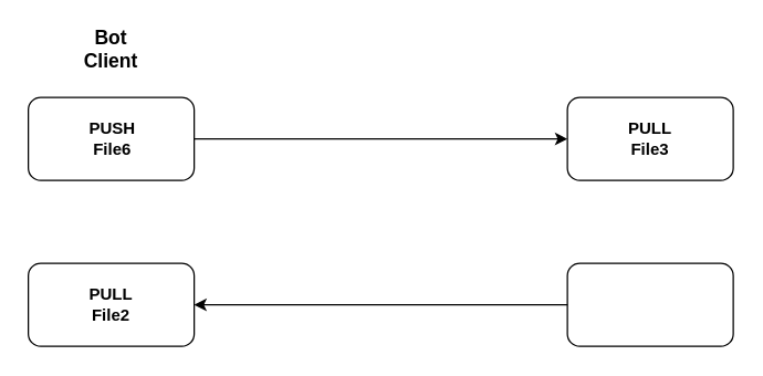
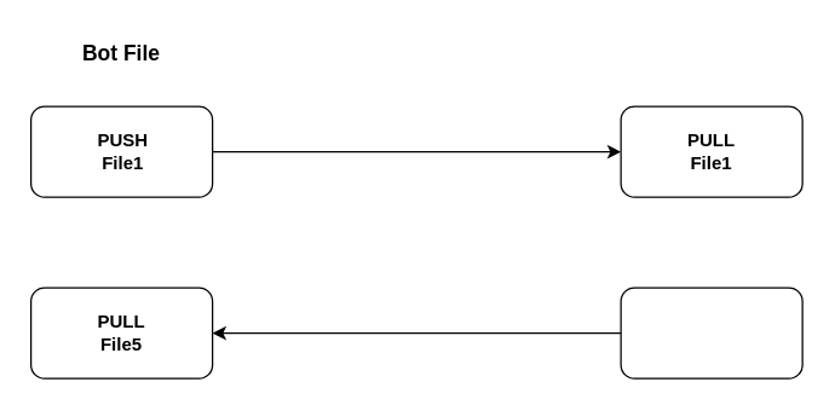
- <mxCell id="6" value="&lt;font style=&quot;font-size: 14px&quot;&gt;&lt;b&gt;Bot Client&lt;/b&gt;&lt;/font&gt;" style="text;html=1;strokeColor=none;fillColor=none;align=center;verticalAlign=middle;whiteSpace=wrap;rounded=0;" parent="1" vertex="1"><mxGeometry x="50" y="20" width="60" height="30" as="geometry" /></mxCell>
+ <mxCell id="6" value="&lt;font style=&quot;font-size: 14px&quot;&gt;&lt;b&gt;Bot File&lt;/b&gt;&lt;/font&gt;" style="text;html=1;strokeColor=none;fillColor=none;align=center;verticalAlign=middle;whiteSpace=wrap;rounded=0;" parent="1" vertex="1"><mxGeometry x="50" y="20" width="60" height="30" as="geometry" /></mxCell>
- <mxCell id="9" value="&lt;b&gt;PUSH File6&lt;/b&gt;" style="text;html=1;strokeColor=none;fillColor=none;align=center;verticalAlign=middle;whiteSpace=wrap;rounded=0;" parent="1" vertex="1"><mxGeometry x="51" y="85" width="60" height="30" as="geometry" /></mxCell>
+ <mxCell id="9" value="&lt;b&gt;PUSH File1&lt;/b&gt;" style="text;html=1;strokeColor=none;fillColor=none;align=center;verticalAlign=middle;whiteSpace=wrap;rounded=0;" parent="1" vertex="1"><mxGeometry x="51" y="85" width="60" height="30" as="geometry" /></mxCell>
- <mxCell id="10" value="&lt;b&gt;PULL File3&lt;/b&gt;" style="text;html=1;strokeColor=none;fillColor=none;align=center;verticalAlign=middle;whiteSpace=wrap;rounded=0;" parent="1" vertex="1"><mxGeometry x="440" y="85" width="60" height="30" as="geometry" /></mxCell>
+ <mxCell id="10" value="&lt;b&gt;PULL File1&lt;/b&gt;" style="text;html=1;strokeColor=none;fillColor=none;align=center;verticalAlign=middle;whiteSpace=wrap;rounded=0;" parent="1" vertex="1"><mxGeometry x="440" y="85" width="60" height="30" as="geometry" /></mxCell>
- <mxCell id="11" value="&lt;b&gt;PULL File2&lt;/b&gt;" style="text;html=1;strokeColor=none;fillColor=none;align=center;verticalAlign=middle;whiteSpace=wrap;rounded=0;" parent="1" vertex="1"><mxGeometry x="50" y="205" width="60" height="30" as="geometry" /></mxCell>
+ <mxCell id="11" value="&lt;b&gt;PULL File5&lt;/b&gt;" style="text;html=1;strokeColor=none;fillColor=none;align=center;verticalAlign=middle;whiteSpace=wrap;rounded=0;" parent="1" vertex="1"><mxGeometry x="50" y="205" width="60" height="30" as="geometry" /></mxCell>
